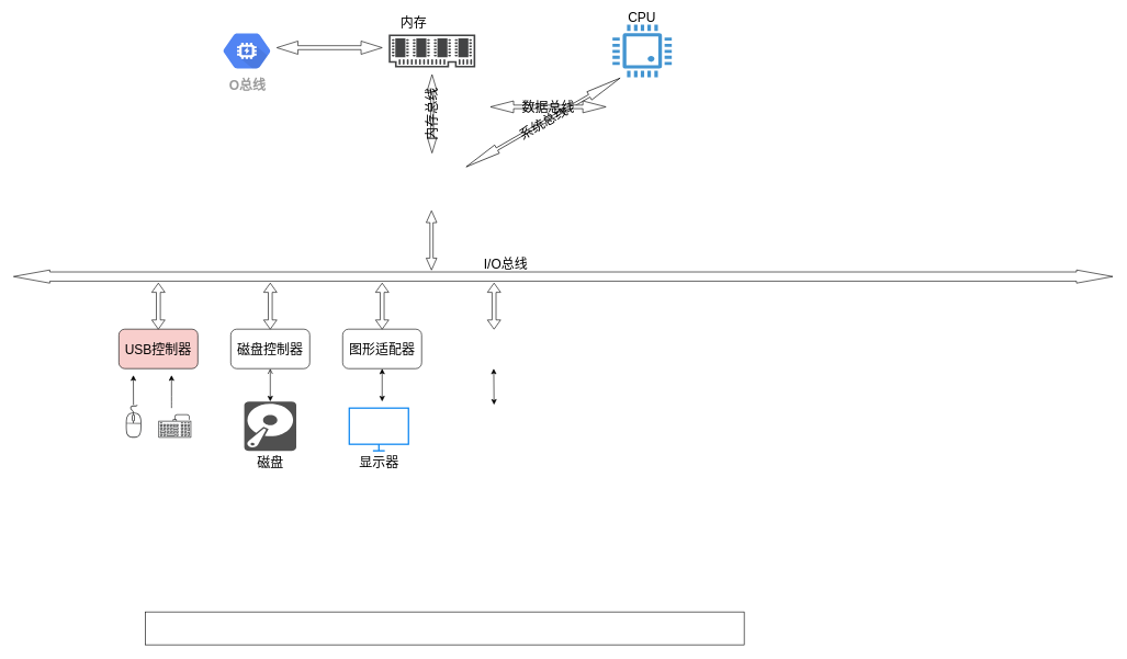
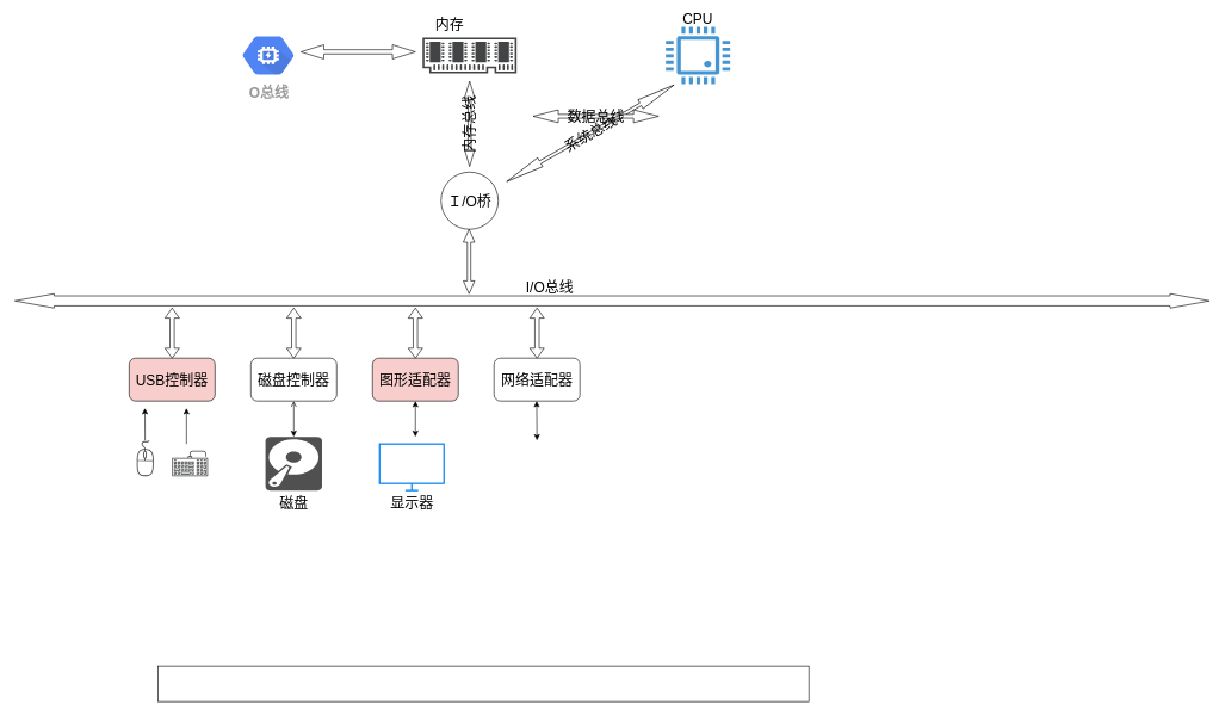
+ <mxCell id="9" value="Ｉ/O桥" style="ellipse;whiteSpace=wrap;html=1;aspect=fixed;fontSize=20;" vertex="1" parent="1"><mxGeometry x="615.79" y="240" width="80" height="80" as="geometry" /></mxCell>
- <mxCell id="30" value="图形适配器" style="rounded=1;whiteSpace=wrap;html=1;fontSize=20;" vertex="1" parent="29"><mxGeometry y="70" width="120" height="60" as="geometry" /></mxCell>
+ <mxCell id="30" value="图形适配器" style="rounded=1;whiteSpace=wrap;html=1;fontSize=20;fillColor=#f8cecc;" vertex="1" parent="29"><mxGeometry y="70" width="120" height="60" as="geometry" /></mxCell>
+ <mxCell id="14" value="网络适配器" style="rounded=1;whiteSpace=wrap;html=1;fontSize=20;" vertex="1" parent="13"><mxGeometry y="70" width="120" height="60" as="geometry" /></mxCell>
